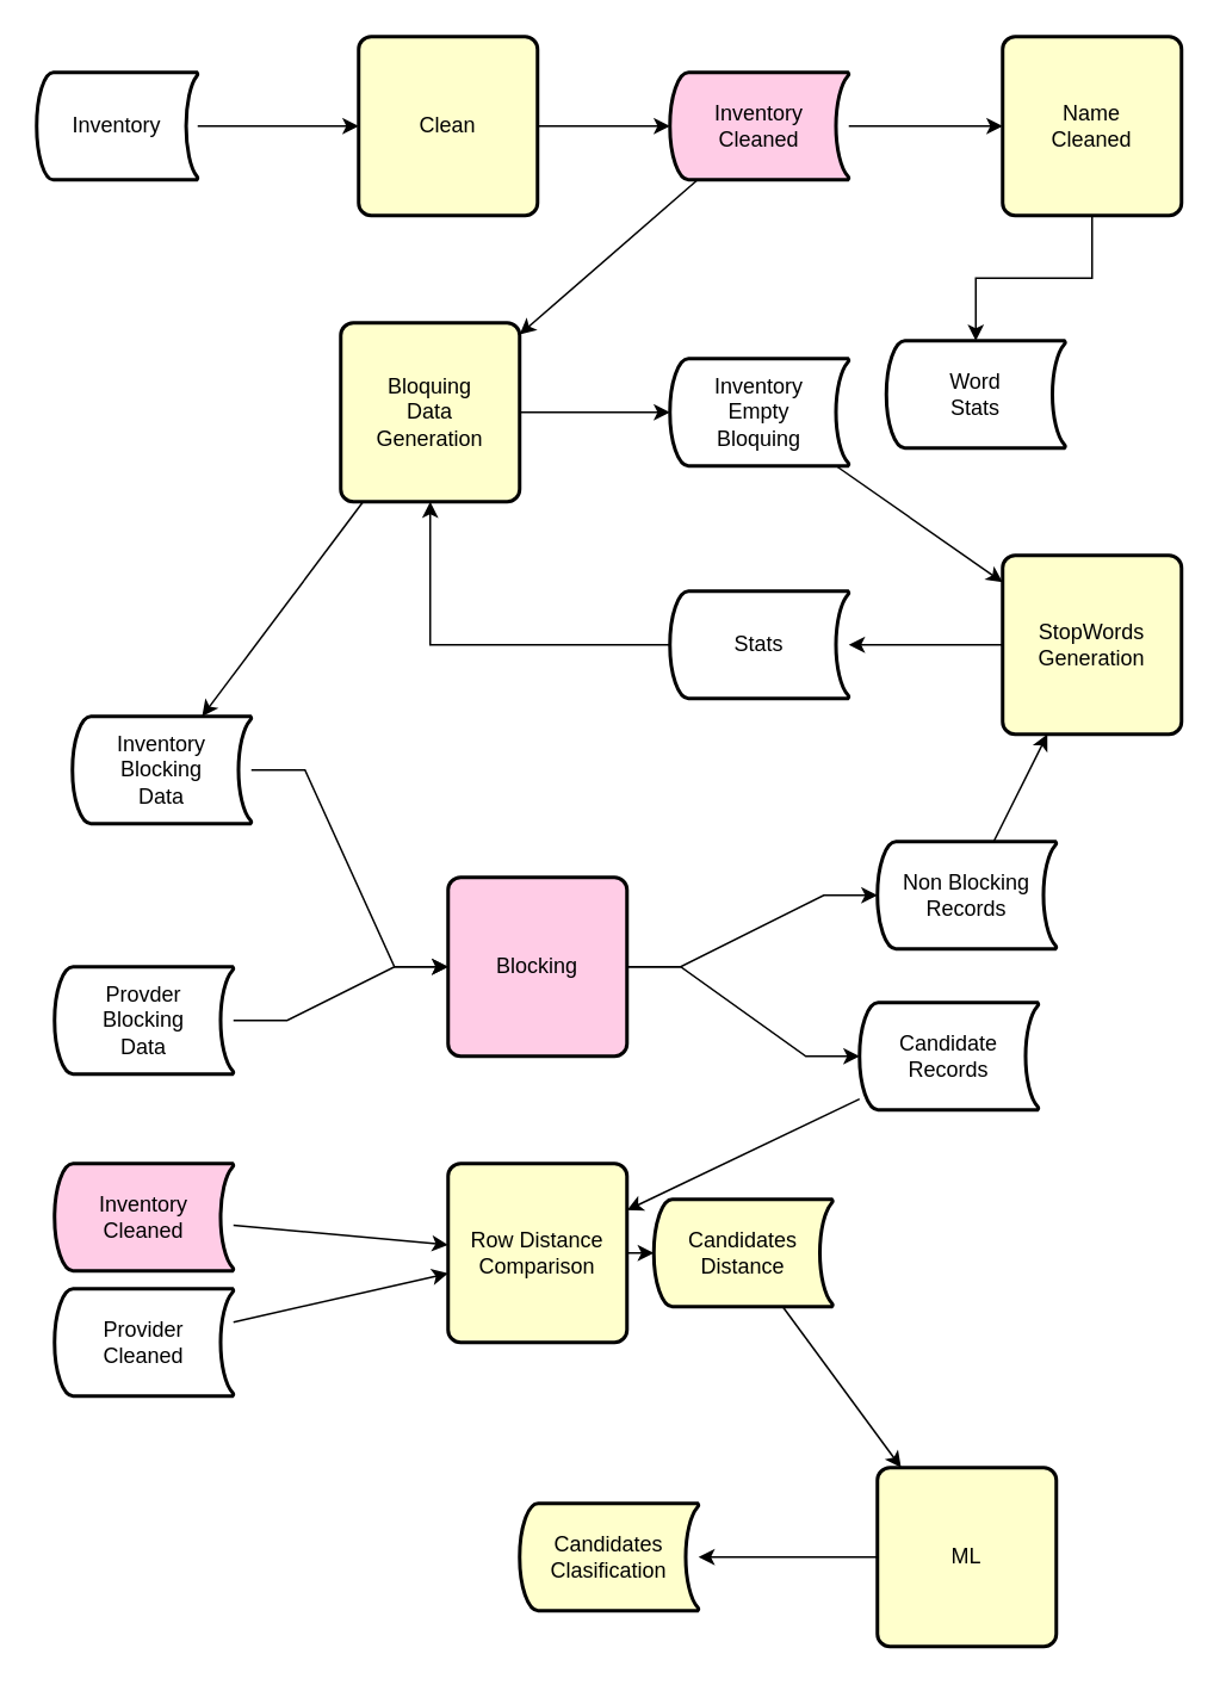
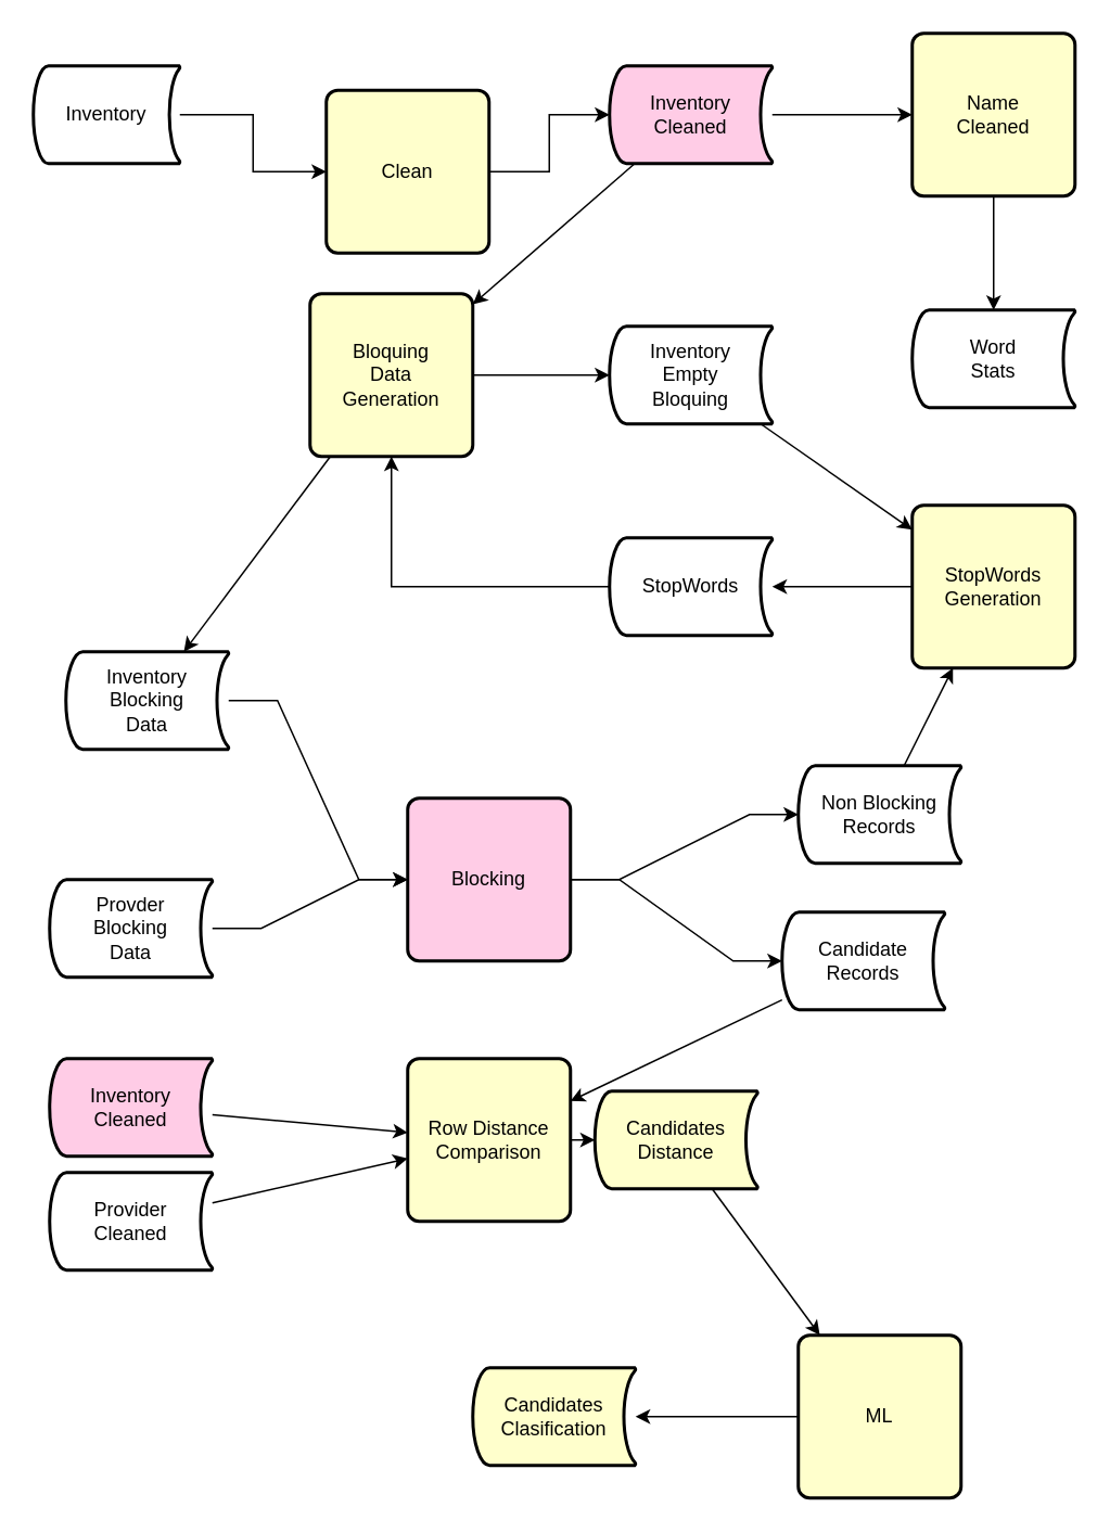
- <mxCell id="5" value="Clean" style="rounded=1;whiteSpace=wrap;html=1;absoluteArcSize=1;arcSize=14;strokeWidth=2;fillColor=#FFFFCC;" vertex="1" parent="1"><mxGeometry x="200" y="20" width="100" height="100" as="geometry" /></mxCell>
+ <mxCell id="5" value="Clean" style="rounded=1;whiteSpace=wrap;html=1;absoluteArcSize=1;arcSize=14;strokeWidth=2;fillColor=#FFFFCC;" vertex="1" parent="1"><mxGeometry x="200" y="55" width="100" height="100" as="geometry" /></mxCell>
- <mxCell id="11" value="Word&lt;br&gt;Stats" style="strokeWidth=2;html=1;shape=mxgraph.flowchart.stored_data;whiteSpace=wrap;" vertex="1" parent="1"><mxGeometry x="495" y="190" width="100" height="60" as="geometry" /></mxCell>
+ <mxCell id="11" value="Word&lt;br&gt;Stats" style="strokeWidth=2;html=1;shape=mxgraph.flowchart.stored_data;whiteSpace=wrap;" vertex="1" parent="1"><mxGeometry x="560" y="190" width="100" height="60" as="geometry" /></mxCell>
- <mxCell id="15" value="Stats" style="strokeWidth=2;html=1;shape=mxgraph.flowchart.stored_data;whiteSpace=wrap;" vertex="1" parent="1"><mxGeometry x="374" y="330" width="100" height="60" as="geometry" /></mxCell>
+ <mxCell id="15" value="StopWords" style="strokeWidth=2;html=1;shape=mxgraph.flowchart.stored_data;whiteSpace=wrap;" vertex="1" parent="1"><mxGeometry x="374" y="330" width="100" height="60" as="geometry" /></mxCell>
